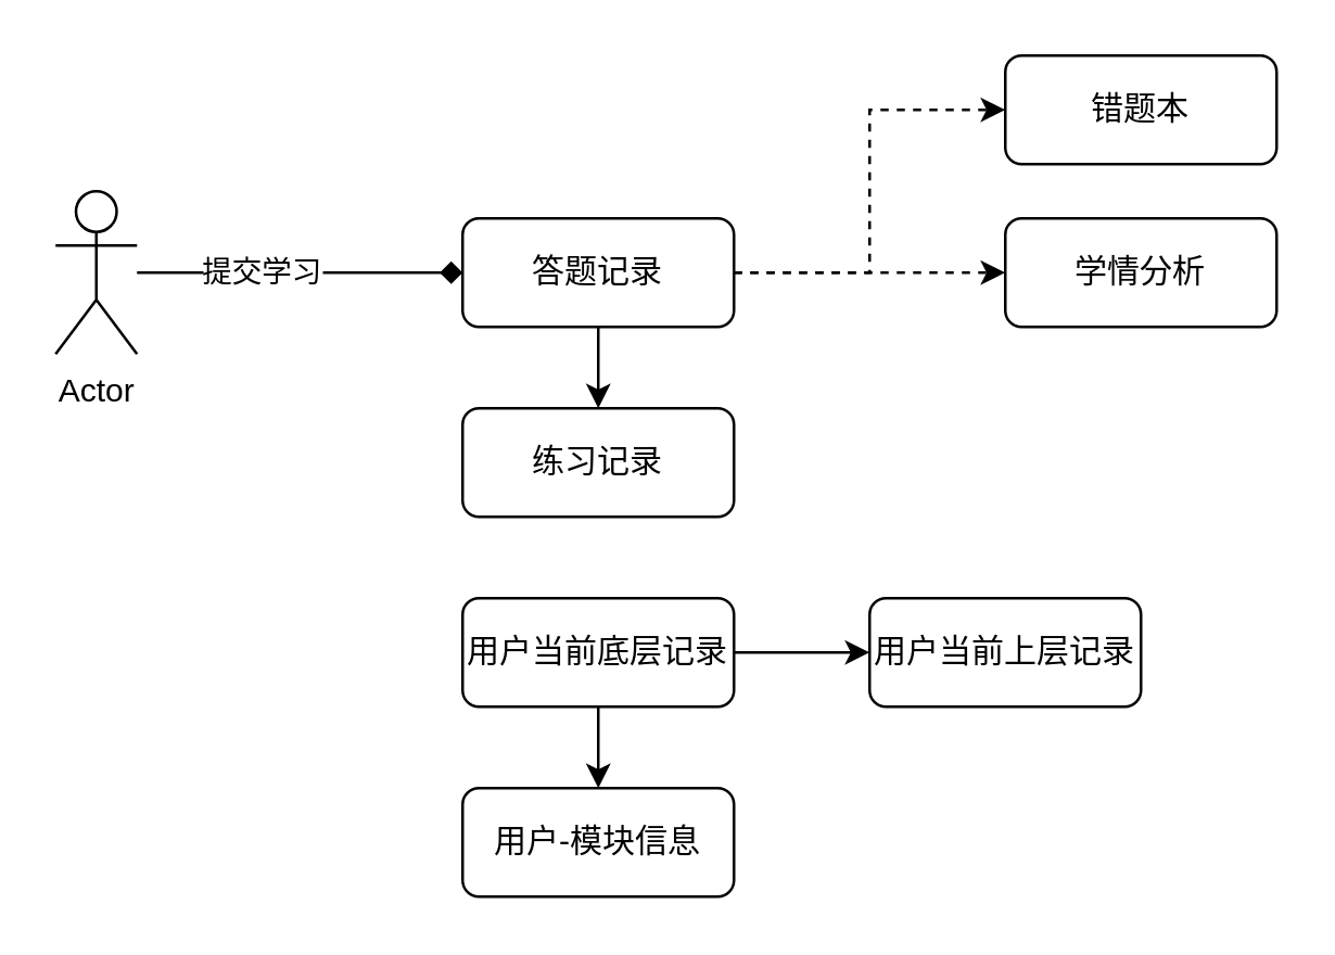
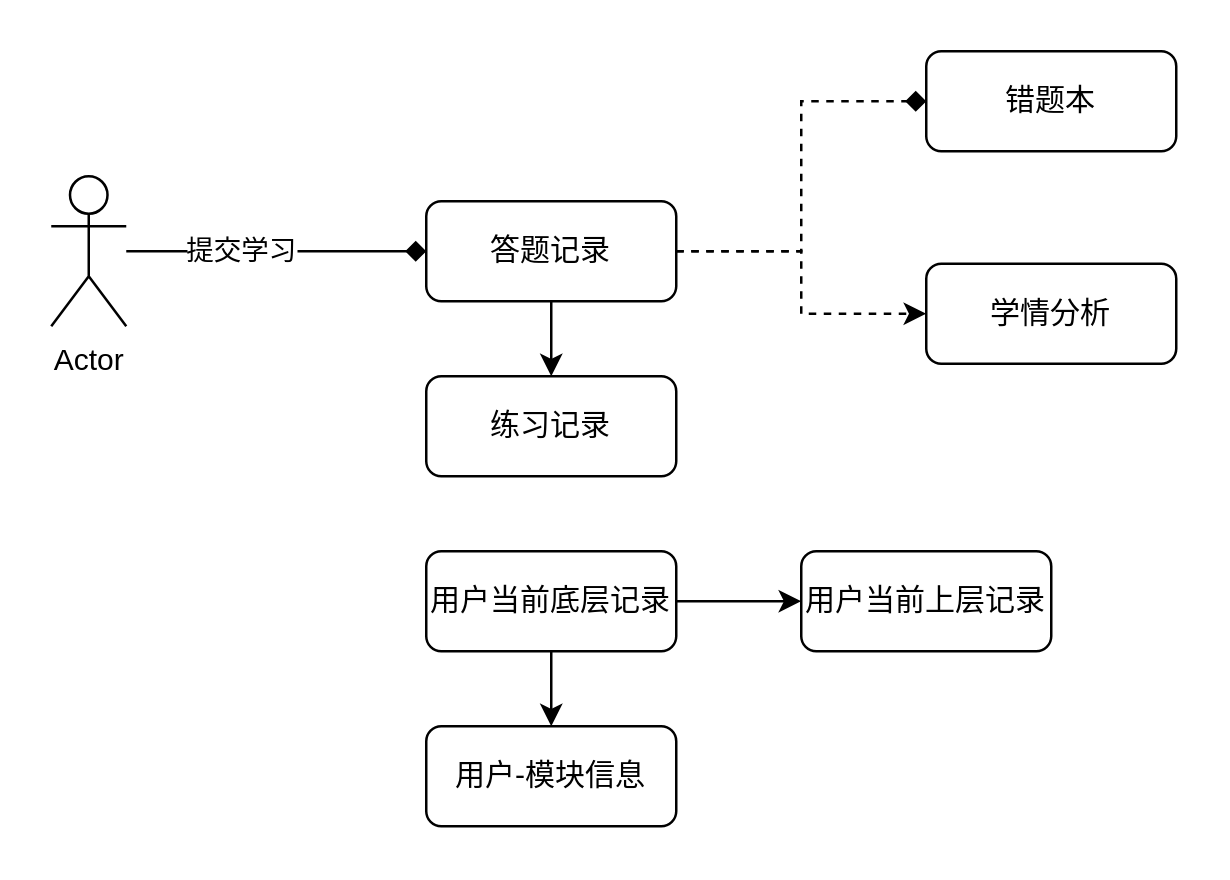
- <mxCell id="5" style="edgeStyle=orthogonalEdgeStyle;rounded=0;orthogonalLoop=1;jettySize=auto;html=1;entryX=0;entryY=0.5;entryDx=0;entryDy=0;dashed=1;" edge="1" parent="1" source="7" target="15"><mxGeometry relative="1" as="geometry" /></mxCell>
+ <mxCell id="5" style="edgeStyle=orthogonalEdgeStyle;rounded=0;orthogonalLoop=1;jettySize=auto;html=1;entryX=0;entryY=0.5;entryDx=0;entryDy=0;dashed=1;endArrow=diamond;" edge="1" parent="1" source="7" target="15"><mxGeometry relative="1" as="geometry" /></mxCell>
- <mxCell id="16" value="学情分析" style="rounded=1;whiteSpace=wrap;html=1;" vertex="1" parent="1"><mxGeometry x="370" y="80" width="100" height="40" as="geometry" /></mxCell>
+ <mxCell id="16" value="学情分析" style="rounded=1;whiteSpace=wrap;html=1;" vertex="1" parent="1"><mxGeometry x="370" y="105" width="100" height="40" as="geometry" /></mxCell>
